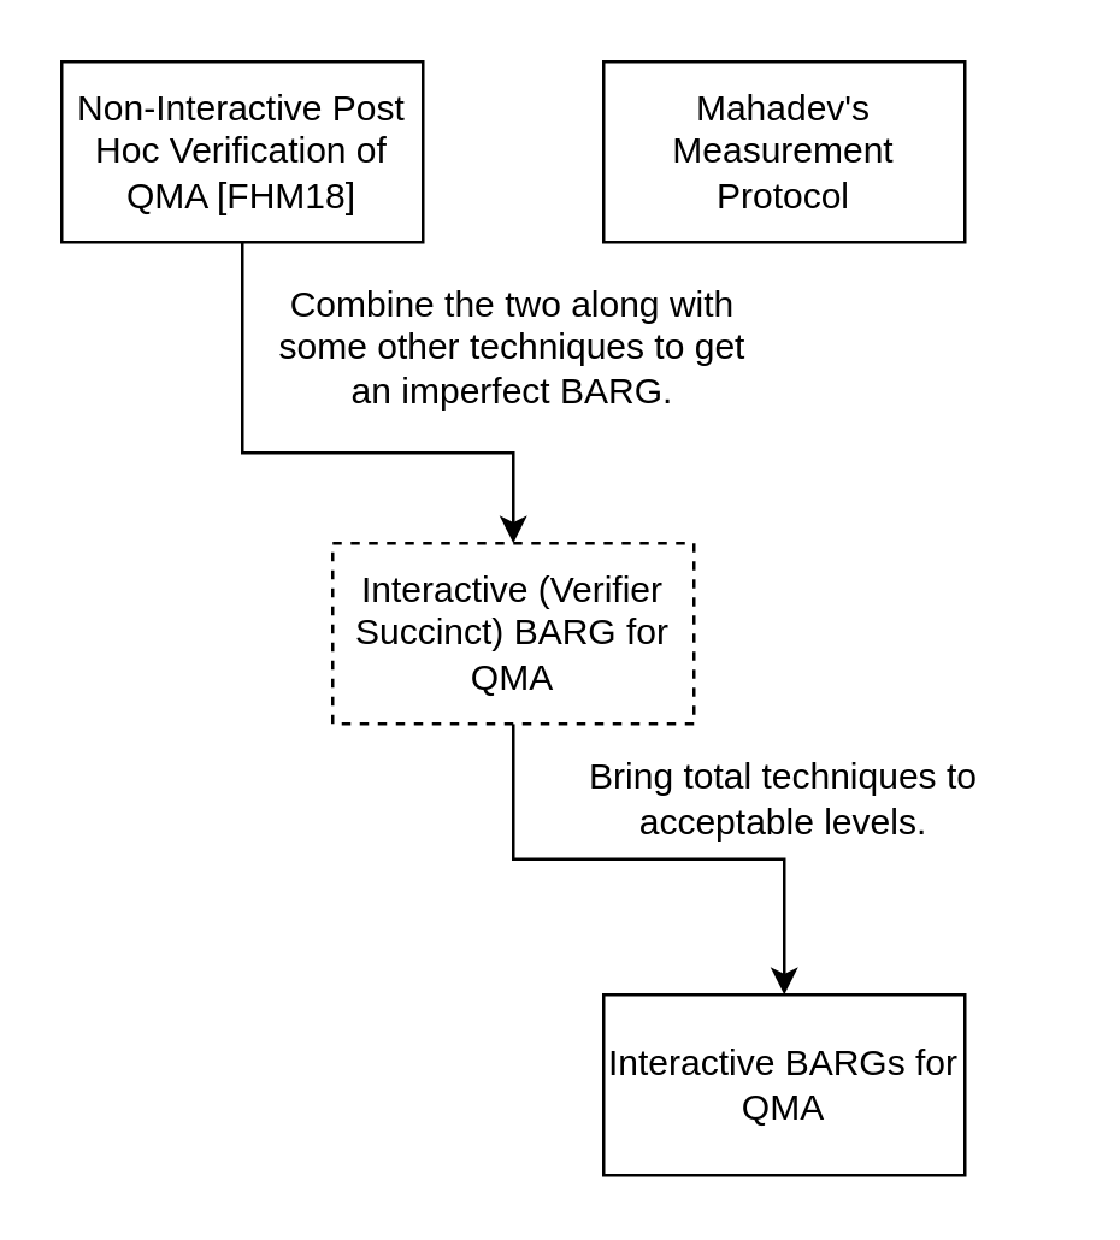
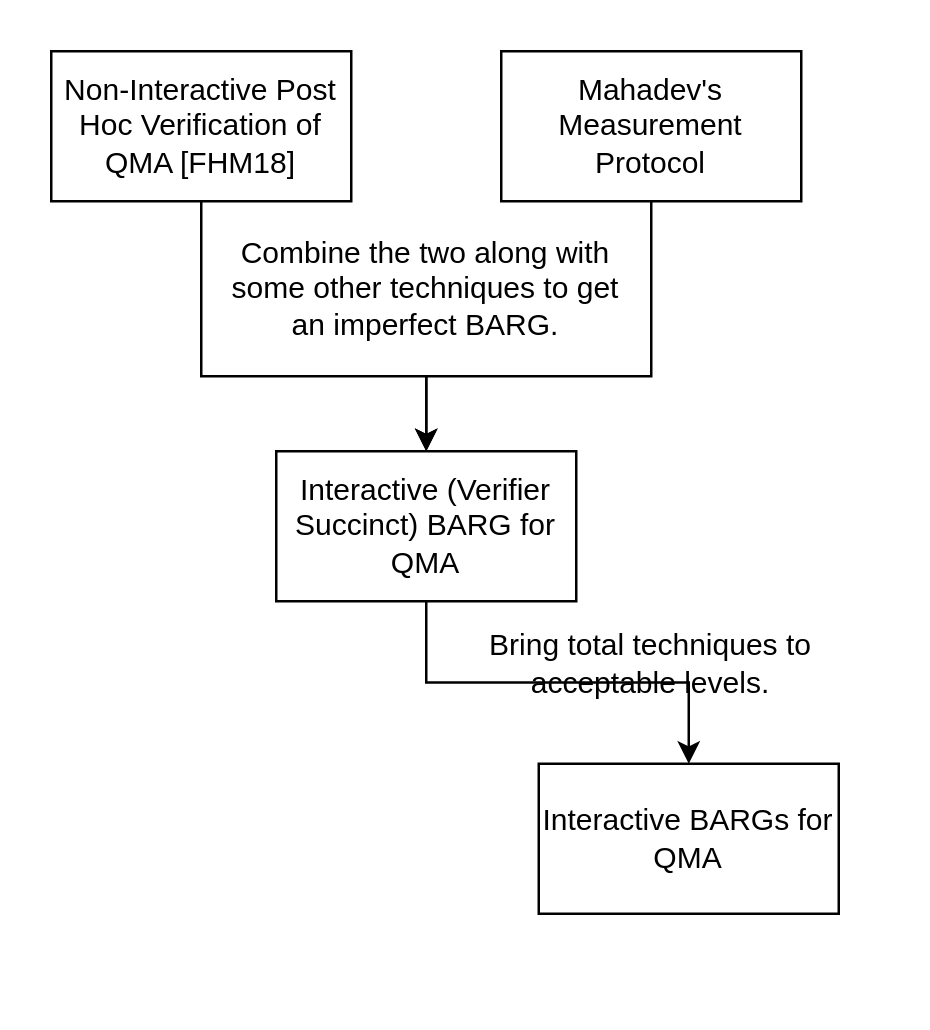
+ <mxCell id="2" style="edgeStyle=orthogonalEdgeStyle;rounded=0;orthogonalLoop=1;jettySize=auto;html=1;exitX=0.5;exitY=1;exitDx=0;exitDy=0;entryX=0.5;entryY=0;entryDx=0;entryDy=0;" edge="1" parent="1" source="3" target="8"><mxGeometry relative="1" as="geometry"><Array as="points"><mxPoint x="260" y="150" /><mxPoint x="170" y="150" /></Array></mxGeometry></mxCell>
- <mxCell id="8" value="Interactive (Verifier Succinct) BARG for QMA" style="rounded=0;whiteSpace=wrap;html=1;dashed=1;" parent="1" vertex="1"><mxGeometry x="110" y="180" width="120" height="60" as="geometry" /></mxCell>
+ <mxCell id="8" value="Interactive (Verifier Succinct) BARG for QMA" style="rounded=0;whiteSpace=wrap;html=1;" parent="1" vertex="1"><mxGeometry x="110" y="180" width="120" height="60" as="geometry" /></mxCell>
- <mxCell id="9" value="Interactive BARGs for QMA" style="rounded=0;whiteSpace=wrap;html=1;" parent="1" vertex="1"><mxGeometry x="200" y="330" width="120" height="60" as="geometry" /></mxCell>
+ <mxCell id="9" value="Interactive BARGs for QMA" style="rounded=0;whiteSpace=wrap;html=1;" parent="1" vertex="1"><mxGeometry x="215" y="305" width="120" height="60" as="geometry" /></mxCell>
